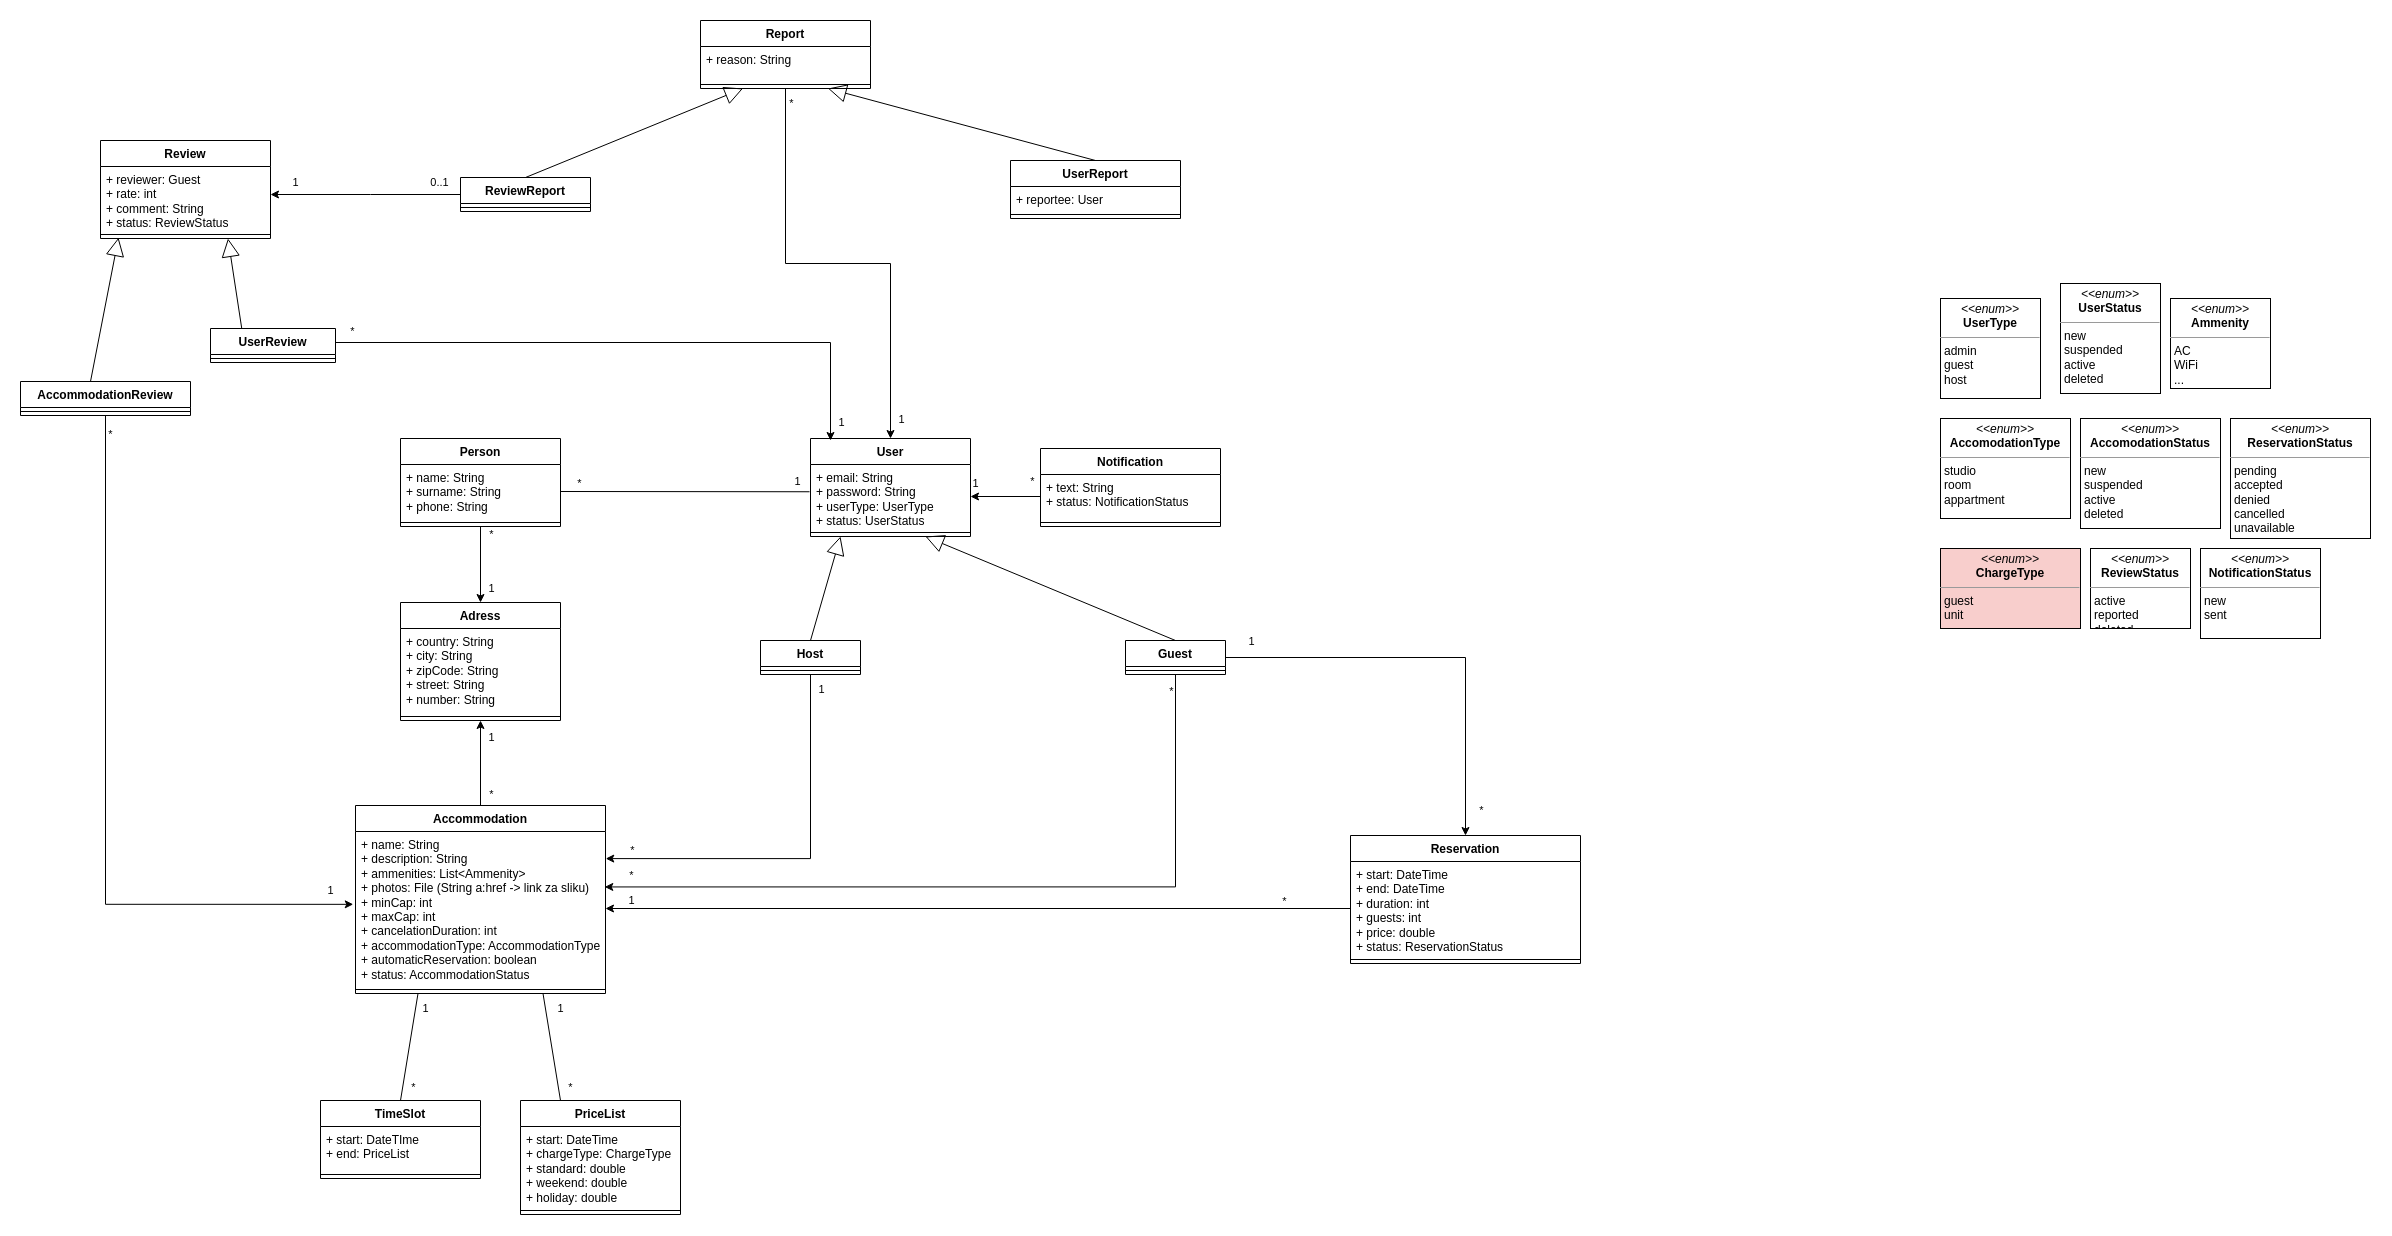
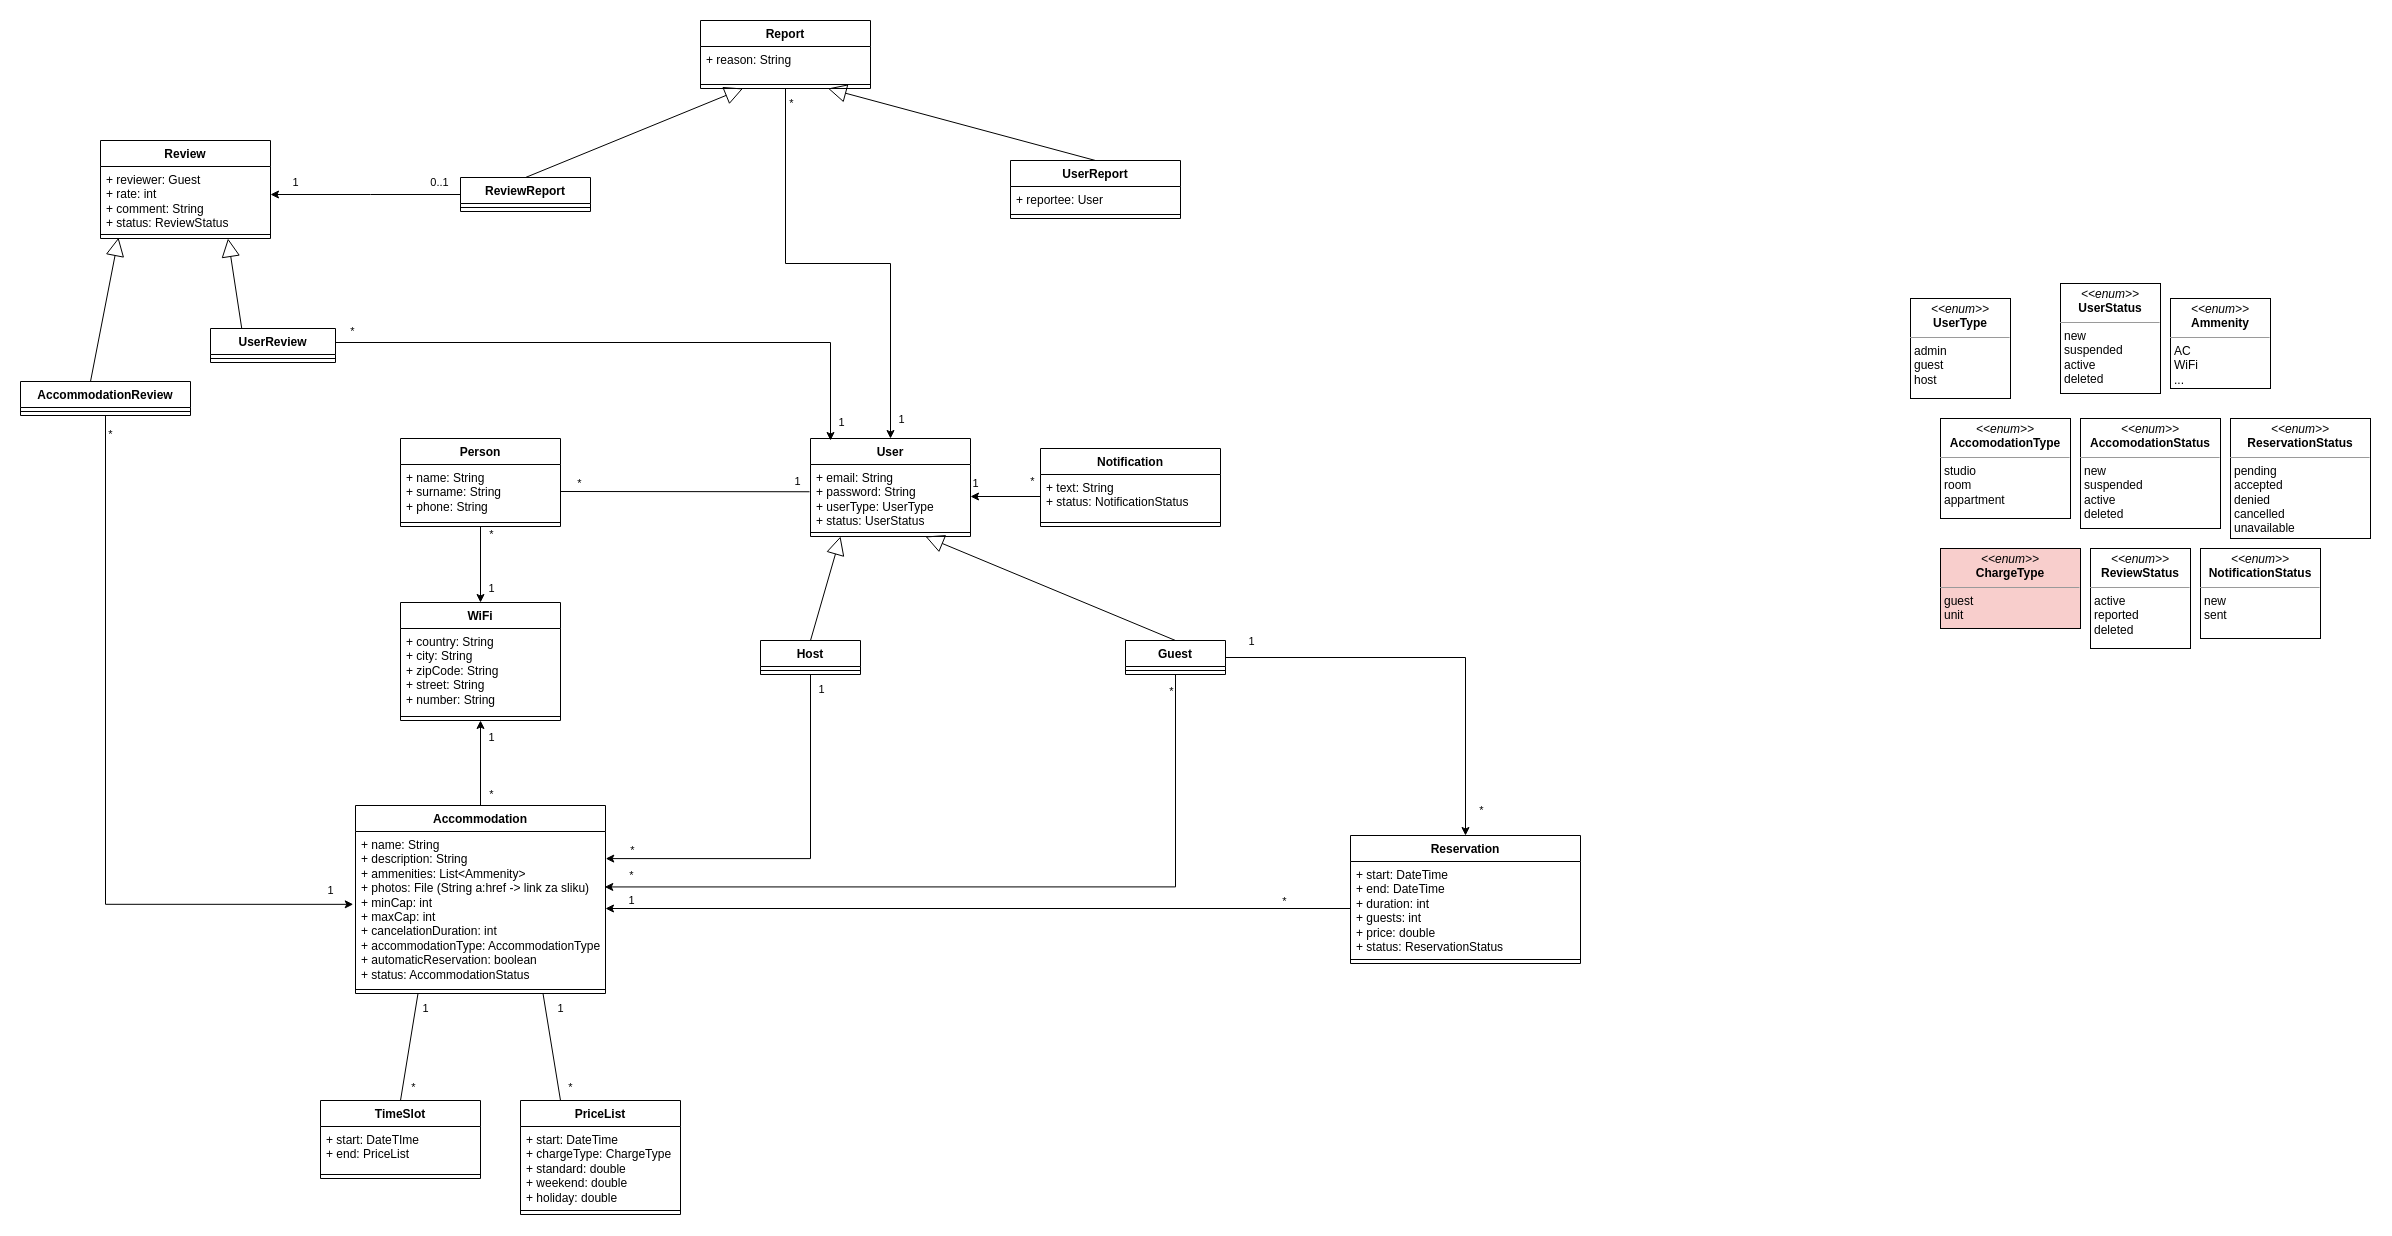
- <mxCell id="14" value="&lt;p style=&quot;margin:0px;margin-top:4px;text-align:center;&quot;&gt;&lt;i&gt;&amp;lt;&amp;lt;enum&amp;gt;&amp;gt;&lt;/i&gt;&lt;br&gt;&lt;b&gt;UserType&lt;/b&gt;&lt;/p&gt;&lt;hr size=&quot;1&quot;&gt;&lt;p style=&quot;margin:0px;margin-left:4px;&quot;&gt;&lt;/p&gt;&lt;p style=&quot;margin:0px;margin-left:4px;&quot;&gt;admin&lt;/p&gt;&lt;p style=&quot;margin:0px;margin-left:4px;&quot;&gt;guest&lt;/p&gt;&lt;p style=&quot;margin:0px;margin-left:4px;&quot;&gt;host&lt;/p&gt;" style="verticalAlign=top;align=left;overflow=fill;fontSize=12;fontFamily=Helvetica;html=1;whiteSpace=wrap;" parent="1" vertex="1"><mxGeometry x="1940" y="298" width="100" height="100" as="geometry" /></mxCell>
+ <mxCell id="14" value="&lt;p style=&quot;margin:0px;margin-top:4px;text-align:center;&quot;&gt;&lt;i&gt;&amp;lt;&amp;lt;enum&amp;gt;&amp;gt;&lt;/i&gt;&lt;br&gt;&lt;b&gt;UserType&lt;/b&gt;&lt;/p&gt;&lt;hr size=&quot;1&quot;&gt;&lt;p style=&quot;margin:0px;margin-left:4px;&quot;&gt;&lt;/p&gt;&lt;p style=&quot;margin:0px;margin-left:4px;&quot;&gt;admin&lt;/p&gt;&lt;p style=&quot;margin:0px;margin-left:4px;&quot;&gt;guest&lt;/p&gt;&lt;p style=&quot;margin:0px;margin-left:4px;&quot;&gt;host&lt;/p&gt;" style="verticalAlign=top;align=left;overflow=fill;fontSize=12;fontFamily=Helvetica;html=1;whiteSpace=wrap;" parent="1" vertex="1"><mxGeometry x="1910" y="298" width="100" height="100" as="geometry" /></mxCell>
- <mxCell id="36" value="&lt;p style=&quot;margin:0px;margin-top:4px;text-align:center;&quot;&gt;&lt;i&gt;&amp;lt;&amp;lt;enum&amp;gt;&amp;gt;&lt;/i&gt;&lt;br&gt;&lt;b&gt;ReviewStatus&lt;/b&gt;&lt;/p&gt;&lt;hr size=&quot;1&quot;&gt;&lt;p style=&quot;margin:0px;margin-left:4px;&quot;&gt;&lt;/p&gt;&lt;p style=&quot;margin:0px;margin-left:4px;&quot;&gt;active&lt;/p&gt;&lt;p style=&quot;margin:0px;margin-left:4px;&quot;&gt;reported&lt;/p&gt;&lt;p style=&quot;margin:0px;margin-left:4px;&quot;&gt;deleted&lt;/p&gt;&lt;p style=&quot;margin:0px;margin-left:4px;&quot;&gt;&lt;br&gt;&lt;/p&gt;&lt;p style=&quot;margin:0px;margin-left:4px;&quot;&gt;&lt;br&gt;&lt;/p&gt;" style="verticalAlign=top;align=left;overflow=fill;fontSize=12;fontFamily=Helvetica;html=1;whiteSpace=wrap;" parent="1" vertex="1"><mxGeometry x="2090" y="548" width="100" height="80" as="geometry" /></mxCell>
+ <mxCell id="36" value="&lt;p style=&quot;margin:0px;margin-top:4px;text-align:center;&quot;&gt;&lt;i&gt;&amp;lt;&amp;lt;enum&amp;gt;&amp;gt;&lt;/i&gt;&lt;br&gt;&lt;b&gt;ReviewStatus&lt;/b&gt;&lt;/p&gt;&lt;hr size=&quot;1&quot;&gt;&lt;p style=&quot;margin:0px;margin-left:4px;&quot;&gt;&lt;/p&gt;&lt;p style=&quot;margin:0px;margin-left:4px;&quot;&gt;active&lt;/p&gt;&lt;p style=&quot;margin:0px;margin-left:4px;&quot;&gt;reported&lt;/p&gt;&lt;p style=&quot;margin:0px;margin-left:4px;&quot;&gt;deleted&lt;/p&gt;&lt;p style=&quot;margin:0px;margin-left:4px;&quot;&gt;&lt;br&gt;&lt;/p&gt;&lt;p style=&quot;margin:0px;margin-left:4px;&quot;&gt;&lt;br&gt;&lt;/p&gt;" style="verticalAlign=top;align=left;overflow=fill;fontSize=12;fontFamily=Helvetica;html=1;whiteSpace=wrap;" parent="1" vertex="1"><mxGeometry x="2090" y="548" width="100" height="100" as="geometry" /></mxCell>
- <mxCell id="11" value="Adress" style="swimlane;fontStyle=1;align=center;verticalAlign=top;childLayout=stackLayout;horizontal=1;startSize=26;horizontalStack=0;resizeParent=1;resizeParentMax=0;resizeLast=0;collapsible=1;marginBottom=0;whiteSpace=wrap;html=1;" parent="1" vertex="1"><mxGeometry x="400" y="602" width="160" height="118" as="geometry"><mxRectangle x="-400" y="602" width="70" height="30" as="alternateBounds" /></mxGeometry></mxCell>
+ <mxCell id="11" value="WiFi" style="swimlane;fontStyle=1;align=center;verticalAlign=top;childLayout=stackLayout;horizontal=1;startSize=26;horizontalStack=0;resizeParent=1;resizeParentMax=0;resizeLast=0;collapsible=1;marginBottom=0;whiteSpace=wrap;html=1;" parent="1" vertex="1"><mxGeometry x="400" y="602" width="160" height="118" as="geometry"><mxRectangle x="-400" y="602" width="70" height="30" as="alternateBounds" /></mxGeometry></mxCell>
